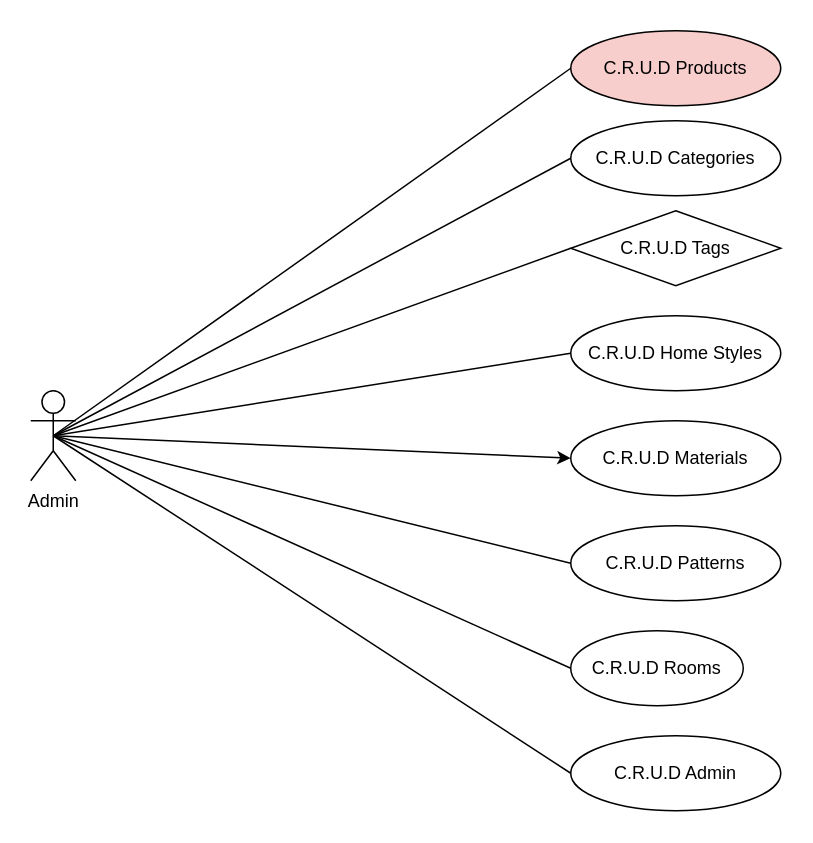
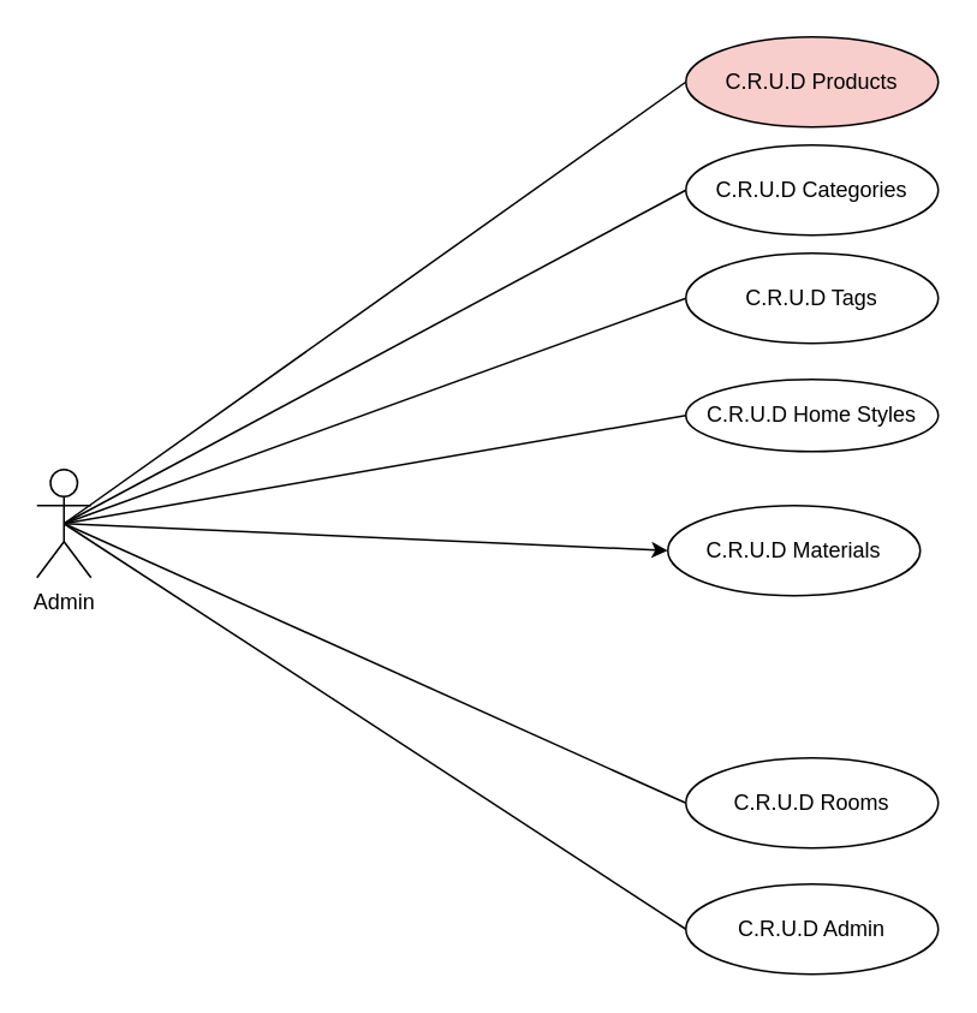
- <mxCell id="5" value="C.R.U.D Tags" style="rhombus;whiteSpace=wrap;html=1;" vertex="1" parent="1"><mxGeometry x="380" y="140" width="140" height="50" as="geometry" /></mxCell>
+ <mxCell id="5" value="C.R.U.D Tags" style="ellipse;whiteSpace=wrap;html=1;" vertex="1" parent="1"><mxGeometry x="380" y="140" width="140" height="50" as="geometry" /></mxCell>
- <mxCell id="6" value="C.R.U.D Home Styles" style="ellipse;whiteSpace=wrap;html=1;" vertex="1" parent="1"><mxGeometry x="380" y="210" width="140" height="50" as="geometry" /></mxCell>
+ <mxCell id="6" value="C.R.U.D Home Styles" style="ellipse;whiteSpace=wrap;html=1;" vertex="1" parent="1"><mxGeometry x="380" y="210" width="140" height="40" as="geometry" /></mxCell>
- <mxCell id="7" value="C.R.U.D Materials" style="ellipse;whiteSpace=wrap;html=1;" vertex="1" parent="1"><mxGeometry x="380" y="280" width="140" height="50" as="geometry" /></mxCell>
+ <mxCell id="7" value="C.R.U.D Materials" style="ellipse;whiteSpace=wrap;html=1;" vertex="1" parent="1"><mxGeometry x="370" y="280" width="140" height="50" as="geometry" /></mxCell>
- <mxCell id="16" value="" style="endArrow=none;html=1;entryX=0;entryY=0.5;entryDx=0;entryDy=0;exitX=0.5;exitY=0.5;exitDx=0;exitDy=0;exitPerimeter=0;" edge="1" parent="1" source="2" target="8"><mxGeometry width="50" height="50" relative="1" as="geometry"><mxPoint x="215" y="315" as="sourcePoint" /><mxPoint x="390" y="315" as="targetPoint" /></mxGeometry></mxCell>
- <mxCell id="8" value="C.R.U.D Patterns" style="ellipse;whiteSpace=wrap;html=1;" vertex="1" parent="1"><mxGeometry x="380" y="350" width="140" height="50" as="geometry" /></mxCell>
- <mxCell id="9" value="C.R.U.D Rooms" style="ellipse;whiteSpace=wrap;html=1;" vertex="1" parent="1"><mxGeometry x="380" y="420" width="115" height="50" as="geometry" /></mxCell>
+ <mxCell id="9" value="C.R.U.D Rooms" style="ellipse;whiteSpace=wrap;html=1;" vertex="1" parent="1"><mxGeometry x="380" y="420" width="140" height="50" as="geometry" /></mxCell>
